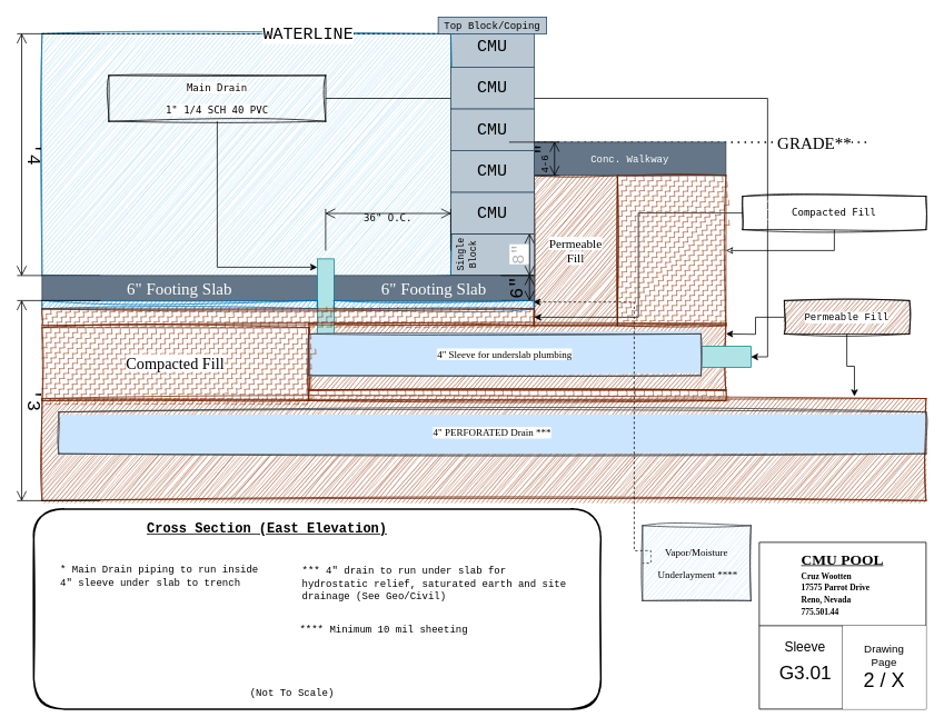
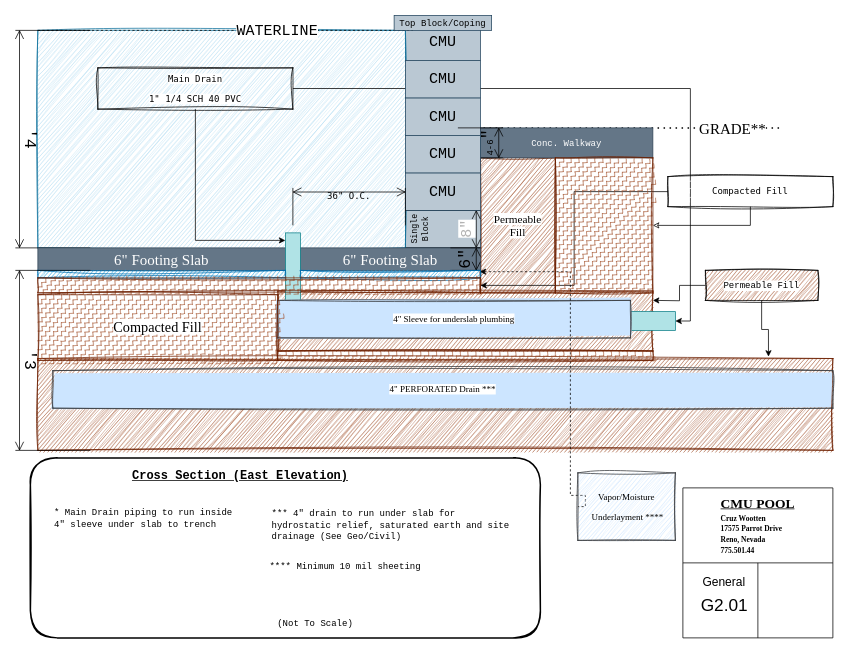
- <mxCell id="49" value="&lt;font style=&quot;font-size: 16px;&quot;&gt;Sleeve&lt;/font&gt;" style="text;html=1;align=center;verticalAlign=middle;whiteSpace=wrap;rounded=0;" parent="47" vertex="1"><mxGeometry x="20" y="110" width="70" height="30" as="geometry" /></mxCell>
+ <mxCell id="49" value="&lt;font style=&quot;font-size: 16px;&quot;&gt;General&lt;/font&gt;" style="text;html=1;align=center;verticalAlign=middle;whiteSpace=wrap;rounded=0;" parent="47" vertex="1"><mxGeometry x="20" y="110" width="70" height="30" as="geometry" /></mxCell>
- <mxCell id="48" value="&lt;font style=&quot;font-size: 40px;&quot;&gt;&amp;nbsp; &lt;/font&gt;&lt;font style=&quot;font-size: 23px;&quot;&gt;G&lt;/font&gt;&lt;font style=&quot;font-size: 23px;&quot;&gt;3.01&lt;/font&gt;" style="text;html=1;align=left;verticalAlign=middle;whiteSpace=wrap;rounded=0;" parent="47" vertex="1"><mxGeometry y="100" width="200" height="100" as="geometry" /></mxCell>
+ <mxCell id="48" value="&lt;font style=&quot;font-size: 40px;&quot;&gt;&amp;nbsp; &lt;/font&gt;&lt;font style=&quot;font-size: 23px;&quot;&gt;G&lt;/font&gt;&lt;font style=&quot;font-size: 23px;&quot;&gt;2.01&lt;/font&gt;" style="text;html=1;align=left;verticalAlign=middle;whiteSpace=wrap;rounded=0;" parent="47" vertex="1"><mxGeometry y="100" width="200" height="100" as="geometry" /></mxCell>
- <mxCell id="51" value="&lt;div&gt;&lt;font style=&quot;font-size: 13px;&quot;&gt;Drawing&lt;/font&gt;&lt;/div&gt;&lt;div&gt;&lt;font style=&quot;font-size: 13px;&quot;&gt;Page&lt;/font&gt;&lt;/div&gt;&lt;div&gt;&lt;span style=&quot;font-size: 24px; background-color: transparent; color: light-dark(rgb(0, 0, 0), rgb(255, 255, 255));&quot;&gt;2 / X&lt;/span&gt;&lt;/div&gt;" style="text;html=1;align=center;verticalAlign=middle;whiteSpace=wrap;rounded=0;fillColor=default;" parent="1" vertex="1"><mxGeometry x="1010" y="750" width="100" height="100" as="geometry" /></mxCell>
- <mxCell id="24" value="&lt;font face=&quot;Courier New&quot;&gt;(Not To Scale)&lt;/font&gt;" style="text;html=1;align=center;verticalAlign=middle;whiteSpace=wrap;rounded=0;" parent="1" vertex="1"><mxGeometry x="240" y="815" width="220" height="30" as="geometry" /></mxCell>
+ <mxCell id="24" value="&lt;font face=&quot;Courier New&quot;&gt;(Not To Scale)&lt;/font&gt;" style="text;html=1;align=center;verticalAlign=middle;whiteSpace=wrap;rounded=0;" parent="1" vertex="1"><mxGeometry x="310" y="815" width="220" height="30" as="geometry" /></mxCell>
